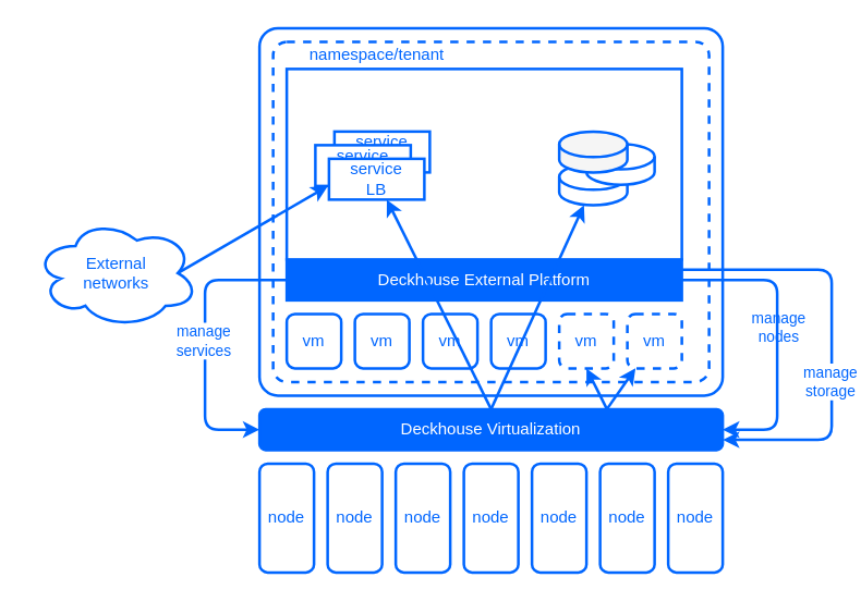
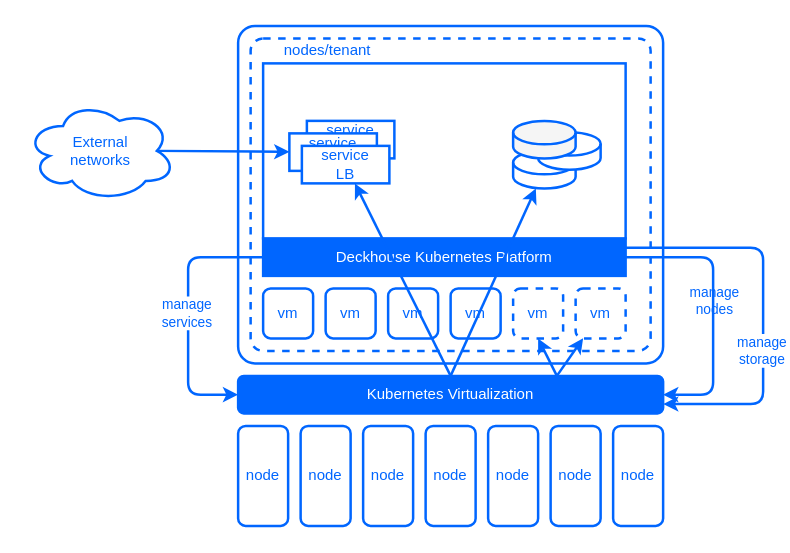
- <mxCell id="4" value="namespace/tenant" style="text;html=1;strokeColor=none;fillColor=none;align=left;verticalAlign=middle;whiteSpace=wrap;rounded=0;fontColor=#0066ff;strokeWidth=2;" parent="1" vertex="1"><mxGeometry x="225" y="30" width="190" height="20" as="geometry" /></mxCell>
+ <mxCell id="4" value="nodes/tenant" style="text;html=1;strokeColor=none;fillColor=none;align=left;verticalAlign=middle;whiteSpace=wrap;rounded=0;fontColor=#0066ff;strokeWidth=2;" parent="1" vertex="1"><mxGeometry x="225" y="30" width="190" height="20" as="geometry" /></mxCell>
- <mxCell id="37" value="External &lt;br&gt;networks" style="ellipse;shape=cloud;whiteSpace=wrap;html=1;fillColor=#FFFFFF;fontColor=#0066ff;strokeColor=#0066ff;strokeWidth=2;" parent="1" vertex="1"><mxGeometry x="25" y="160" width="120" height="80" as="geometry" /></mxCell>
+ <mxCell id="37" value="External &lt;br&gt;networks" style="ellipse;shape=cloud;whiteSpace=wrap;html=1;fillColor=#FFFFFF;fontColor=#0066ff;strokeColor=#0066ff;strokeWidth=2;" parent="1" vertex="1"><mxGeometry x="20" y="80" width="120" height="80" as="geometry" /></mxCell>
- <mxCell id="13" value="Deckhouse External Platform" style="rounded=0;whiteSpace=wrap;html=1;fillColor=#0066ff;fontColor=#FFFFFF;strokeColor=#0066ff;strokeWidth=2;" parent="1" vertex="1"><mxGeometry x="210" y="190" width="290" height="30" as="geometry" /></mxCell>
+ <mxCell id="13" value="Deckhouse Kubernetes Platform" style="rounded=0;whiteSpace=wrap;html=1;fillColor=#0066ff;fontColor=#FFFFFF;strokeColor=#0066ff;strokeWidth=2;" parent="1" vertex="1"><mxGeometry x="210" y="190" width="290" height="30" as="geometry" /></mxCell>
- <mxCell id="31" value="Deckhouse Virtualization" style="rounded=1;whiteSpace=wrap;html=1;fillColor=#0066ff;fontColor=#FFFFFF;strokeColor=#0066ff;strokeWidth=2;" parent="1" vertex="1"><mxGeometry x="190" y="300" width="340" height="30" as="geometry" /></mxCell>
+ <mxCell id="31" value="Kubernetes Virtualization" style="rounded=1;whiteSpace=wrap;html=1;fillColor=#0066ff;fontColor=#FFFFFF;strokeColor=#0066ff;strokeWidth=2;" parent="1" vertex="1"><mxGeometry x="190" y="300" width="340" height="30" as="geometry" /></mxCell>
